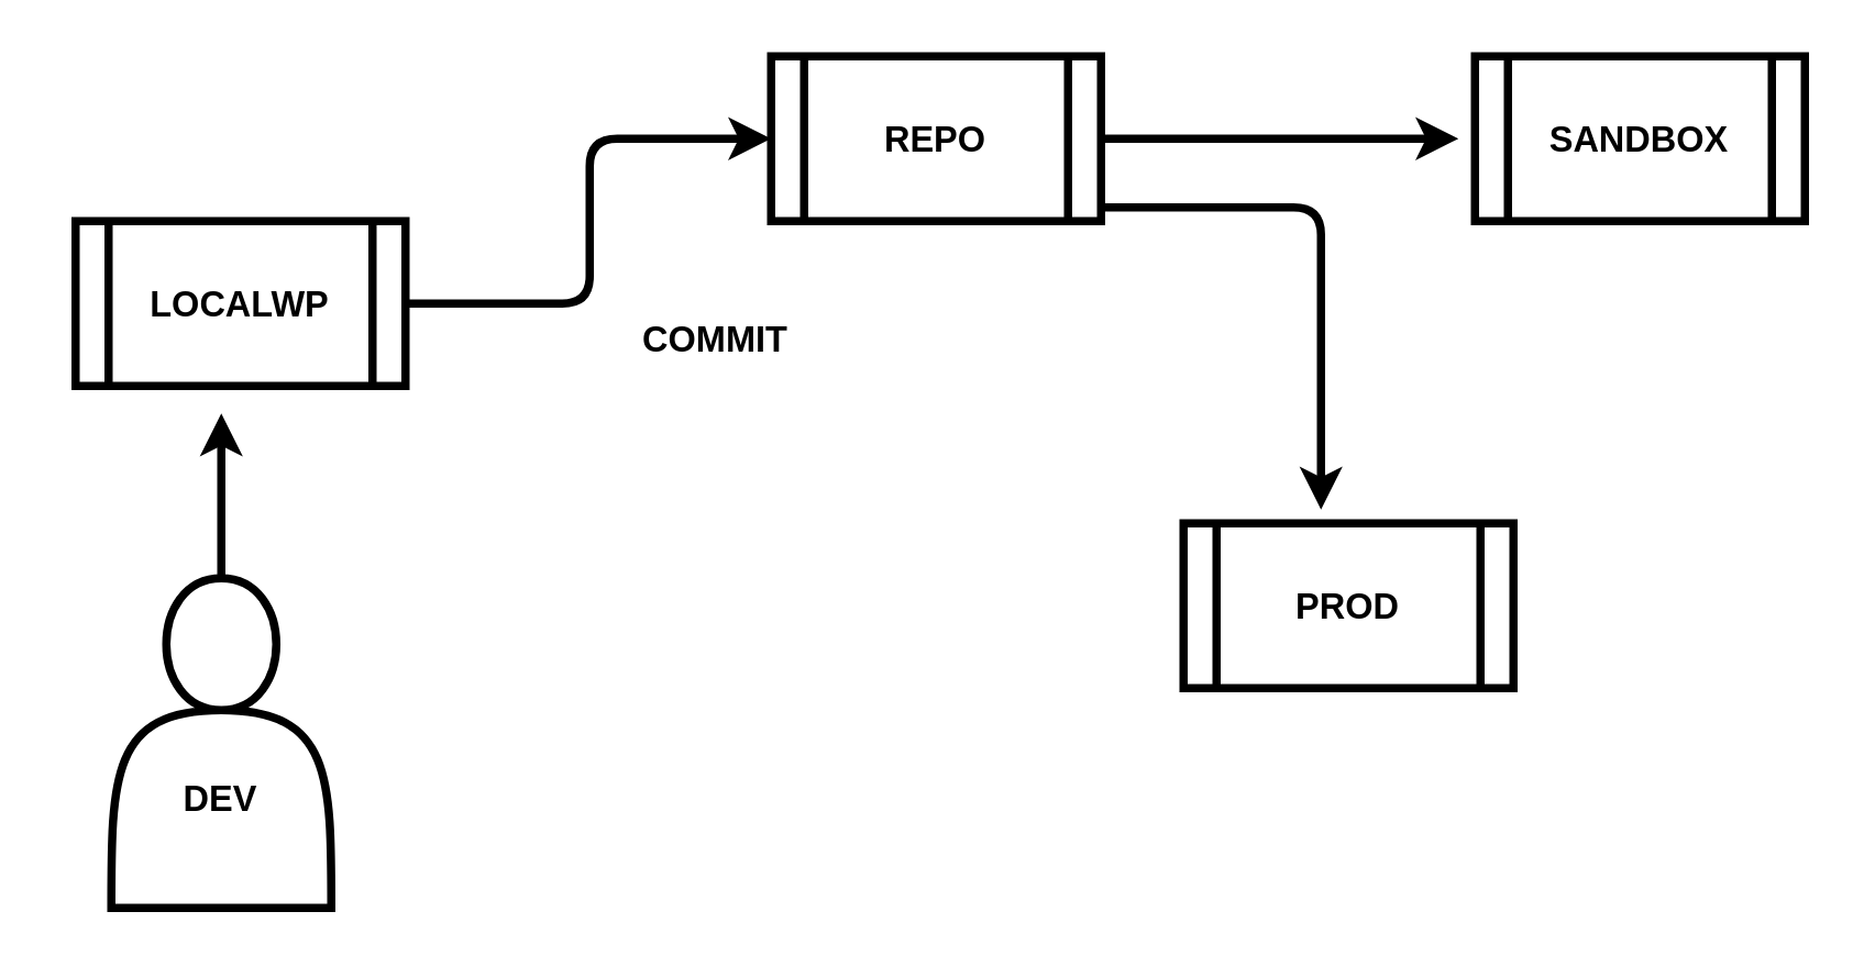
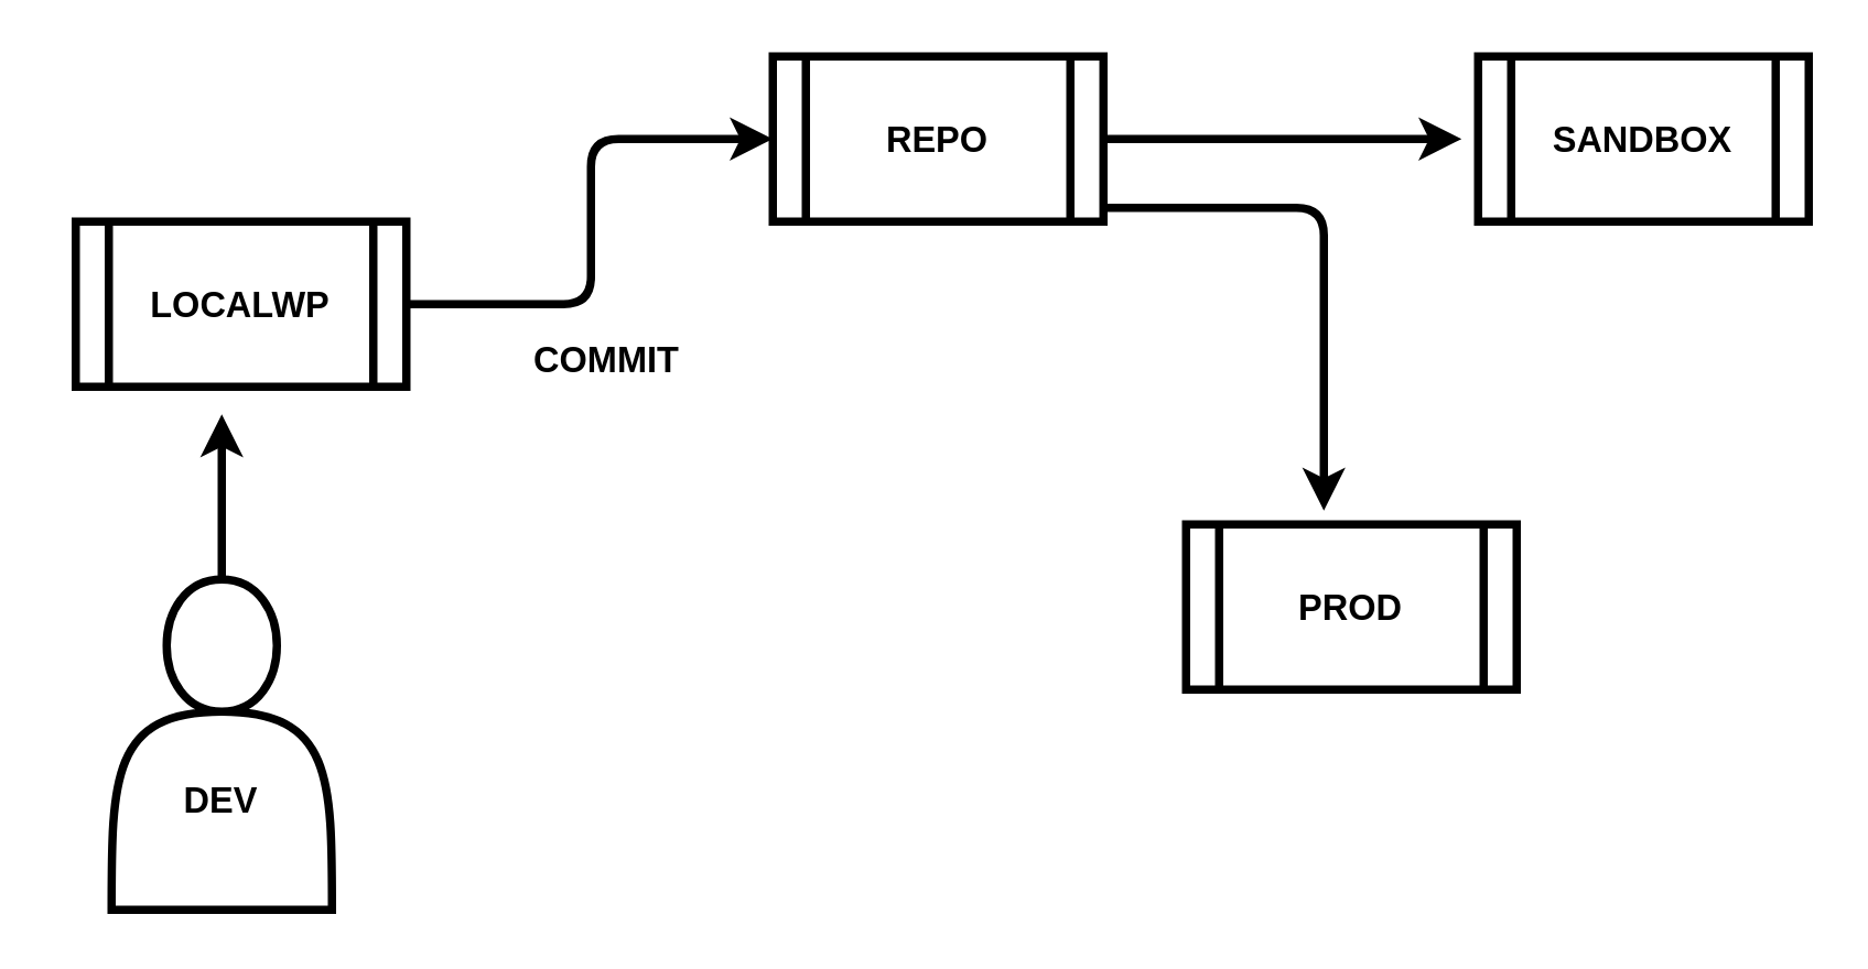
- <mxCell id="12" value="&lt;b&gt;&lt;font style=&quot;font-size: 13px&quot;&gt;COMMIT&lt;/font&gt;&lt;/b&gt;" style="rounded=1;whiteSpace=wrap;html=1;strokeWidth=3;opacity=0;" vertex="1" parent="1"><mxGeometry x="160" y="100" width="200" height="45" as="geometry" /></mxCell>
+ <mxCell id="12" value="&lt;b&gt;&lt;font style=&quot;font-size: 13px&quot;&gt;COMMIT&lt;/font&gt;&lt;/b&gt;" style="rounded=1;whiteSpace=wrap;html=1;strokeWidth=3;opacity=0;" vertex="1" parent="1"><mxGeometry x="160" y="100" width="120" height="60" as="geometry" /></mxCell>
